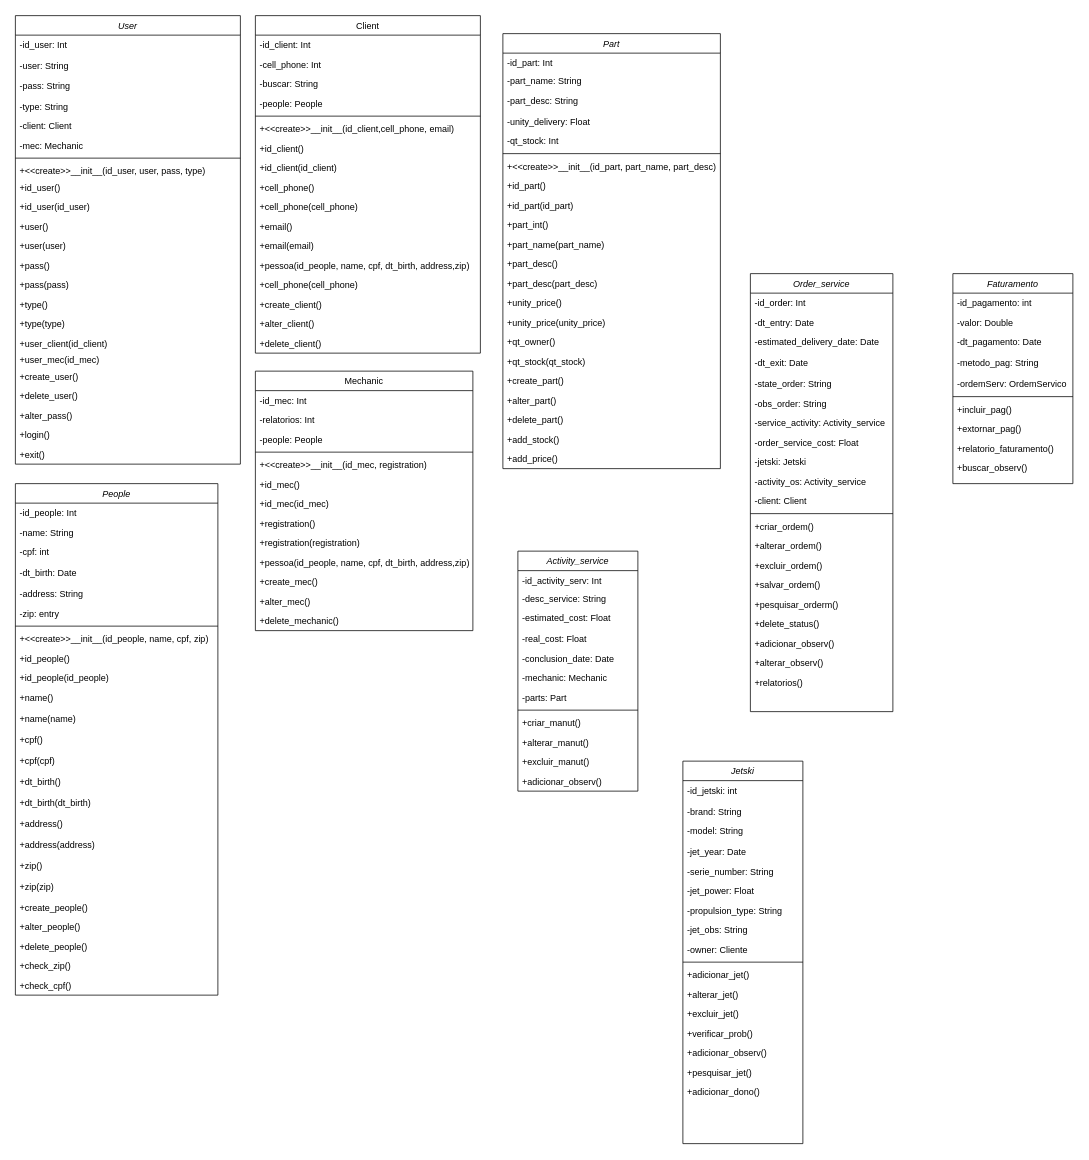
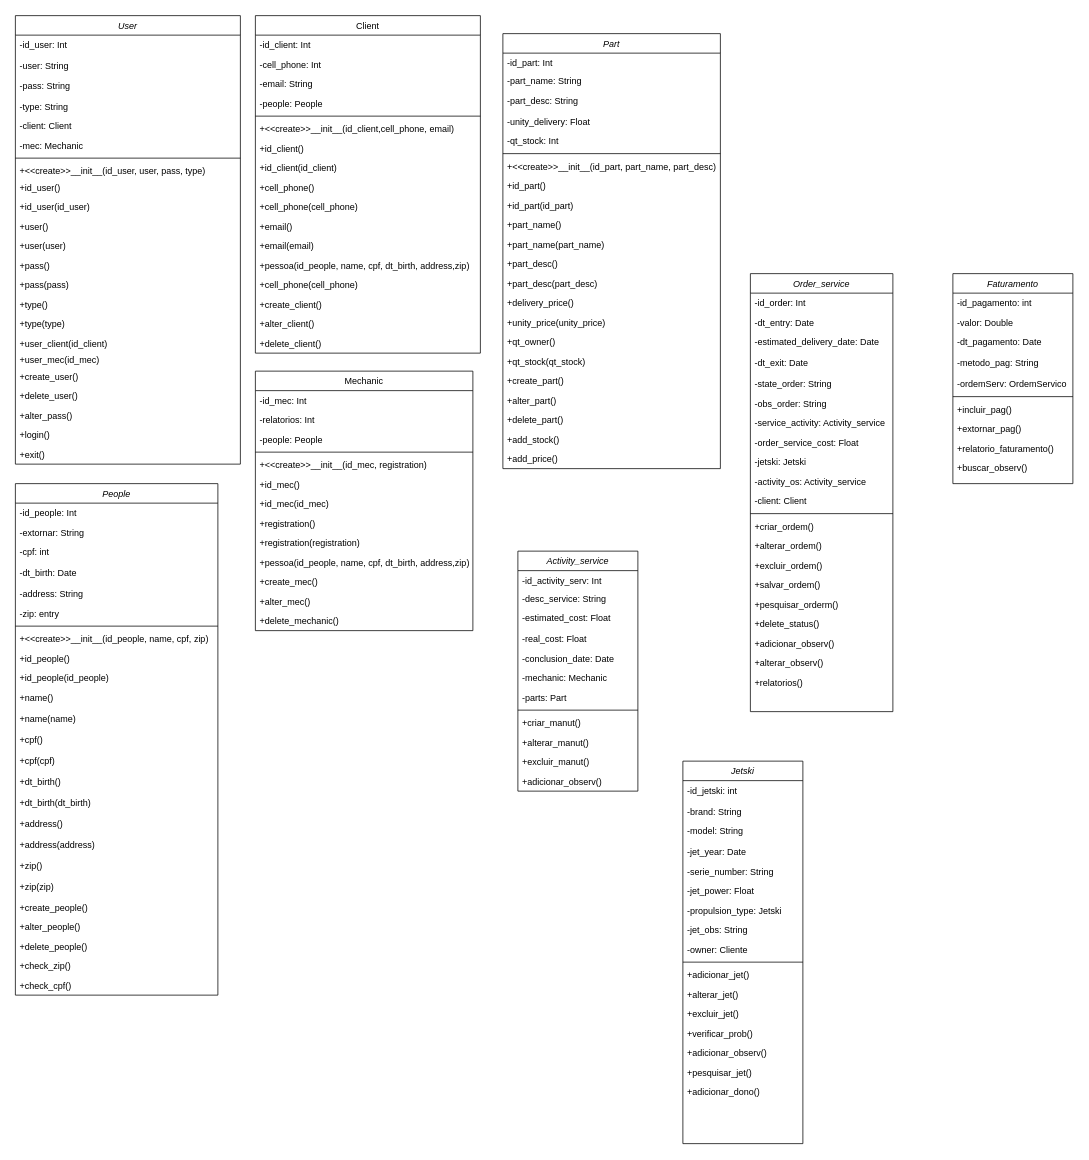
- <mxCell id="5" value="-buscar: String" style="text;align=left;verticalAlign=top;spacingLeft=4;spacingRight=4;overflow=hidden;rotatable=0;points=[[0,0.5],[1,0.5]];portConstraint=eastwest;rounded=0;shadow=0;html=0;" vertex="1" parent="2"><mxGeometry y="78" width="300" height="26" as="geometry" /></mxCell>
+ <mxCell id="5" value="-email: String" style="text;align=left;verticalAlign=top;spacingLeft=4;spacingRight=4;overflow=hidden;rotatable=0;points=[[0,0.5],[1,0.5]];portConstraint=eastwest;rounded=0;shadow=0;html=0;" vertex="1" parent="2"><mxGeometry y="78" width="300" height="26" as="geometry" /></mxCell>
- <mxCell id="158" value="+part_int()" style="text;align=left;verticalAlign=top;spacingLeft=4;spacingRight=4;overflow=hidden;rotatable=0;points=[[0,0.5],[1,0.5]];portConstraint=eastwest;rounded=0;shadow=0;html=0;" vertex="1" parent="148"><mxGeometry y="242" width="290" height="26" as="geometry" /></mxCell>
+ <mxCell id="158" value="+part_name()" style="text;align=left;verticalAlign=top;spacingLeft=4;spacingRight=4;overflow=hidden;rotatable=0;points=[[0,0.5],[1,0.5]];portConstraint=eastwest;rounded=0;shadow=0;html=0;" vertex="1" parent="148"><mxGeometry y="242" width="290" height="26" as="geometry" /></mxCell>
- <mxCell id="162" value="+unity_price()" style="text;align=left;verticalAlign=top;spacingLeft=4;spacingRight=4;overflow=hidden;rotatable=0;points=[[0,0.5],[1,0.5]];portConstraint=eastwest;rounded=0;shadow=0;html=0;" vertex="1" parent="148"><mxGeometry y="346" width="290" height="26" as="geometry" /></mxCell>
+ <mxCell id="162" value="+delivery_price()" style="text;align=left;verticalAlign=top;spacingLeft=4;spacingRight=4;overflow=hidden;rotatable=0;points=[[0,0.5],[1,0.5]];portConstraint=eastwest;rounded=0;shadow=0;html=0;" vertex="1" parent="148"><mxGeometry y="346" width="290" height="26" as="geometry" /></mxCell>
- <mxCell id="124" value="-name: String" style="text;align=left;verticalAlign=top;spacingLeft=4;spacingRight=4;overflow=hidden;rotatable=0;points=[[0,0.5],[1,0.5]];portConstraint=eastwest;" vertex="1" parent="122"><mxGeometry y="52" width="270" height="26" as="geometry" /></mxCell>
+ <mxCell id="124" value="-extornar: String" style="text;align=left;verticalAlign=top;spacingLeft=4;spacingRight=4;overflow=hidden;rotatable=0;points=[[0,0.5],[1,0.5]];portConstraint=eastwest;" vertex="1" parent="122"><mxGeometry y="52" width="270" height="26" as="geometry" /></mxCell>
- <mxCell id="65" value="-propulsion_type: String" style="text;align=left;verticalAlign=top;spacingLeft=4;spacingRight=4;overflow=hidden;rotatable=0;points=[[0,0.5],[1,0.5]];portConstraint=eastwest;rounded=0;shadow=0;html=0;" parent="58" vertex="1"><mxGeometry y="186" width="160" height="26" as="geometry" /></mxCell>
+ <mxCell id="65" value="-propulsion_type: Jetski" style="text;align=left;verticalAlign=top;spacingLeft=4;spacingRight=4;overflow=hidden;rotatable=0;points=[[0,0.5],[1,0.5]];portConstraint=eastwest;rounded=0;shadow=0;html=0;" parent="58" vertex="1"><mxGeometry y="186" width="160" height="26" as="geometry" /></mxCell>
